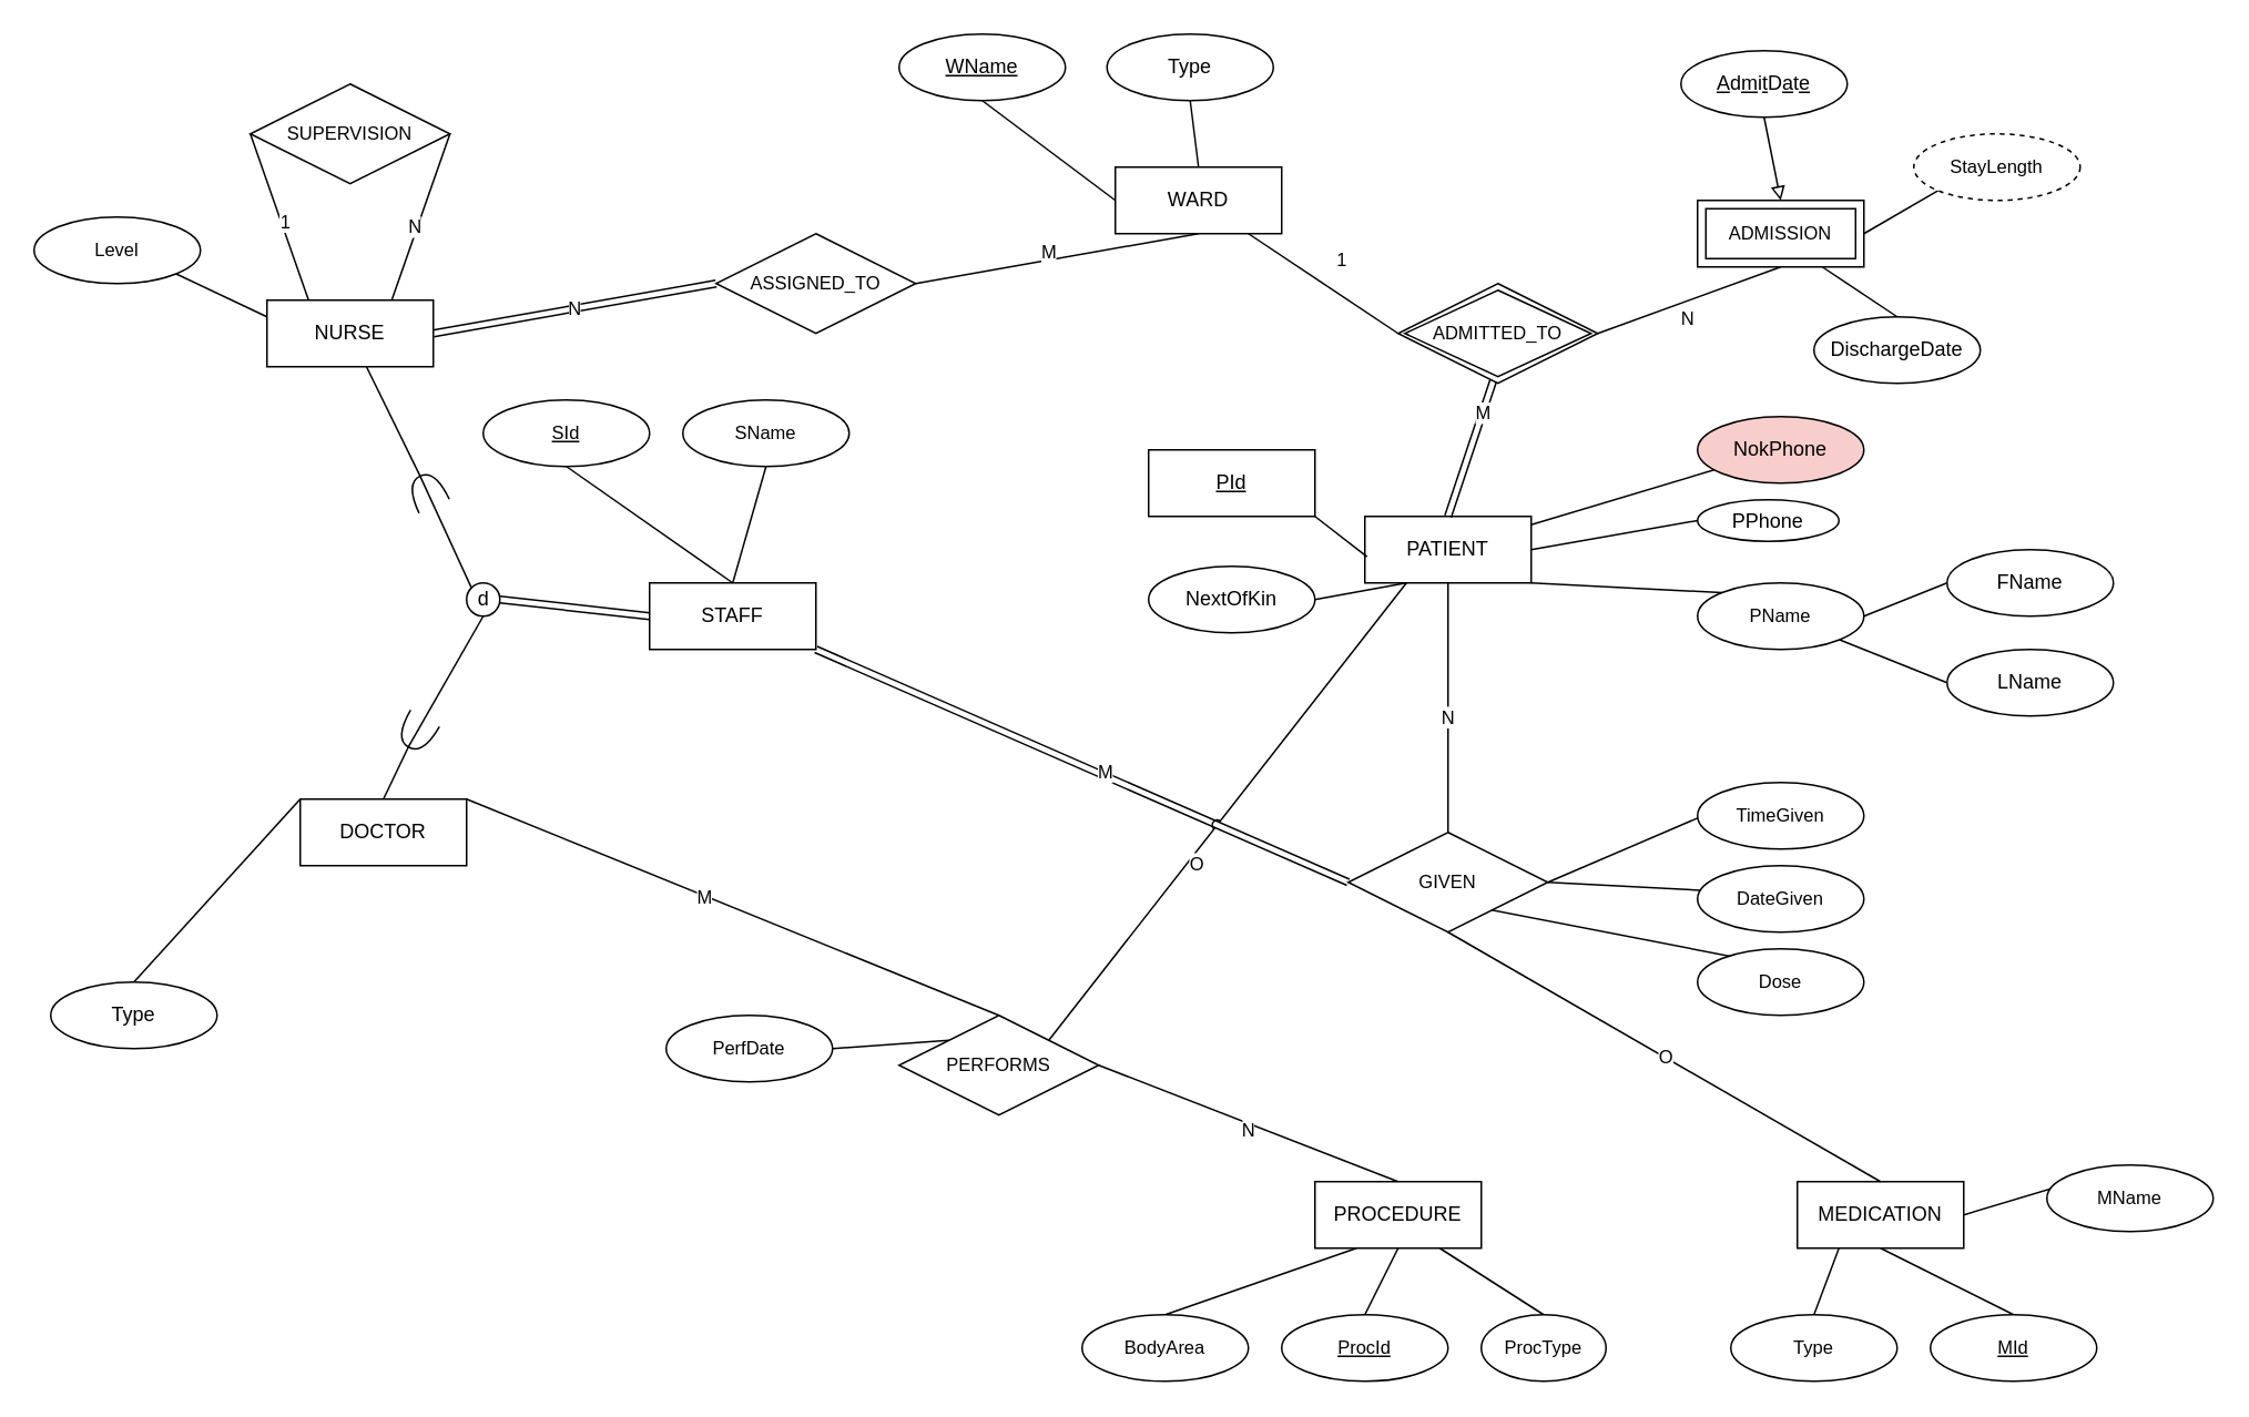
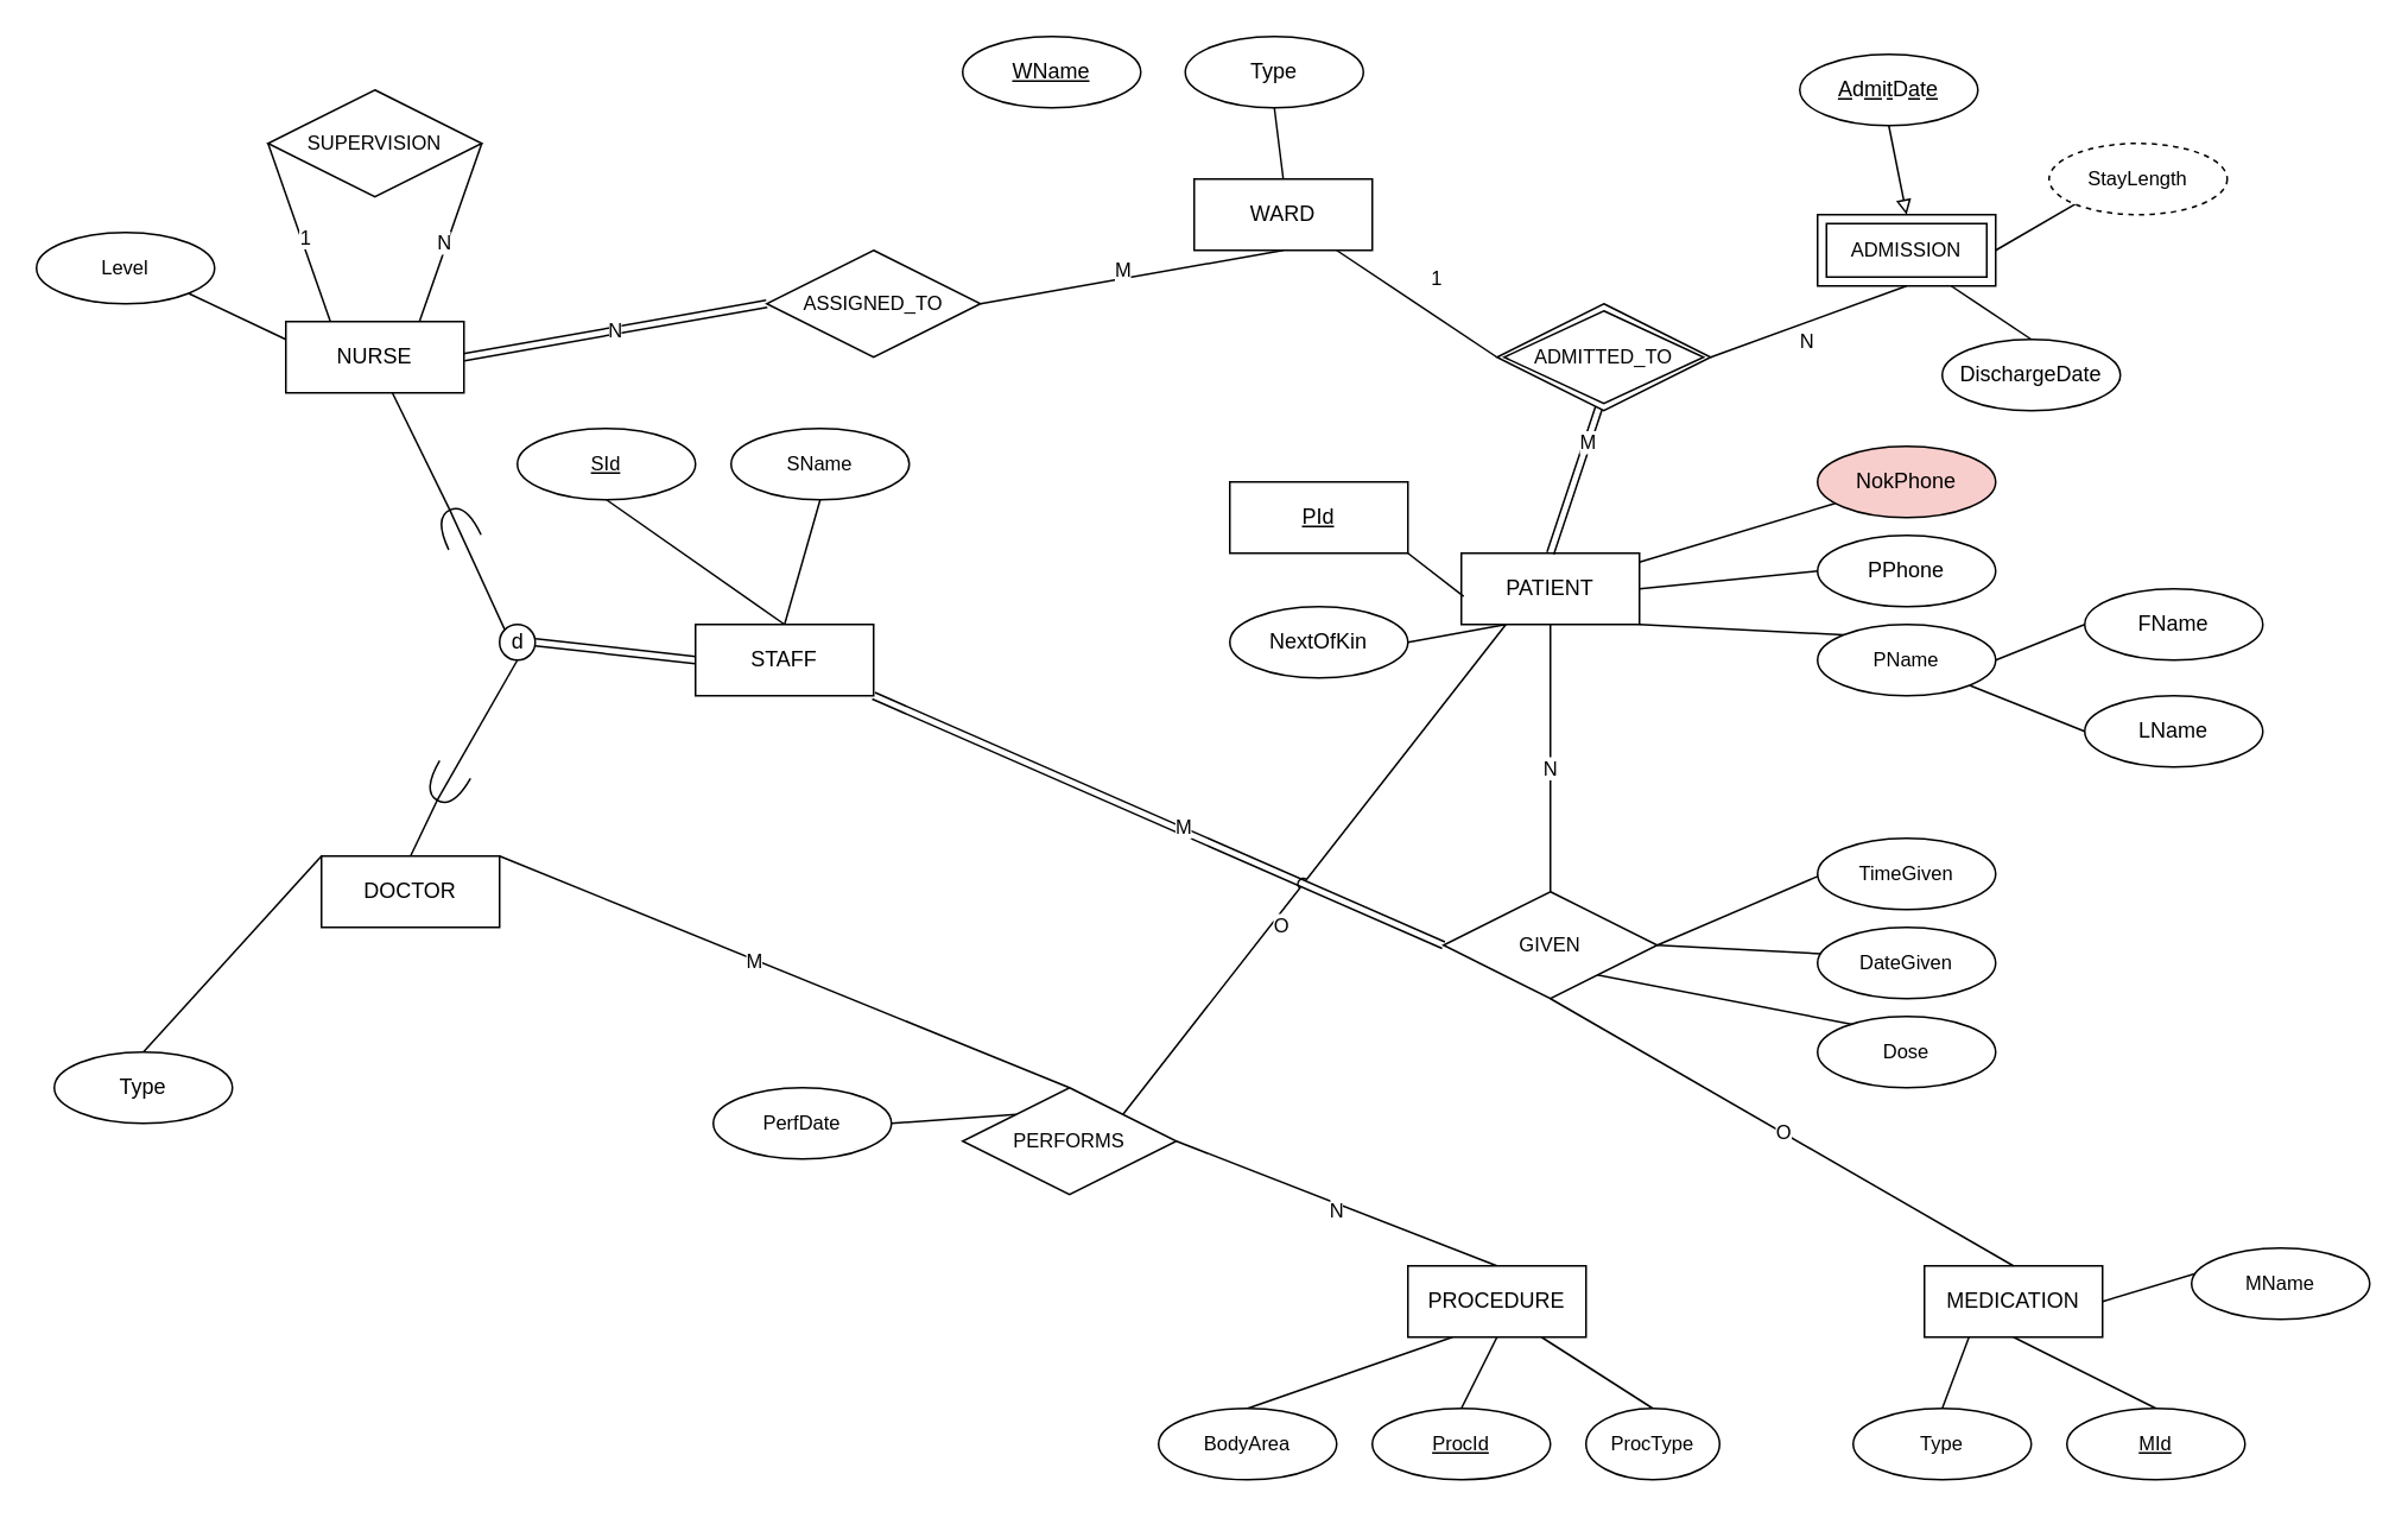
- <mxCell id="20" style="rounded=0;orthogonalLoop=1;jettySize=auto;html=1;exitX=0;exitY=0.5;exitDx=0;exitDy=0;entryX=0.5;entryY=1;entryDx=0;entryDy=0;endArrow=none;endFill=0;" parent="1" source="22" target="36" edge="1"><mxGeometry relative="1" as="geometry" /></mxCell>
- <mxCell id="58" value="PPhone" style="ellipse;whiteSpace=wrap;html=1;align=center;" vertex="1" parent="1"><mxGeometry x="1020" y="300" width="85" height="25" as="geometry" /></mxCell>
+ <mxCell id="58" value="PPhone" style="ellipse;whiteSpace=wrap;html=1;align=center;" vertex="1" parent="1"><mxGeometry x="1020" y="300" width="100" height="40" as="geometry" /></mxCell>
